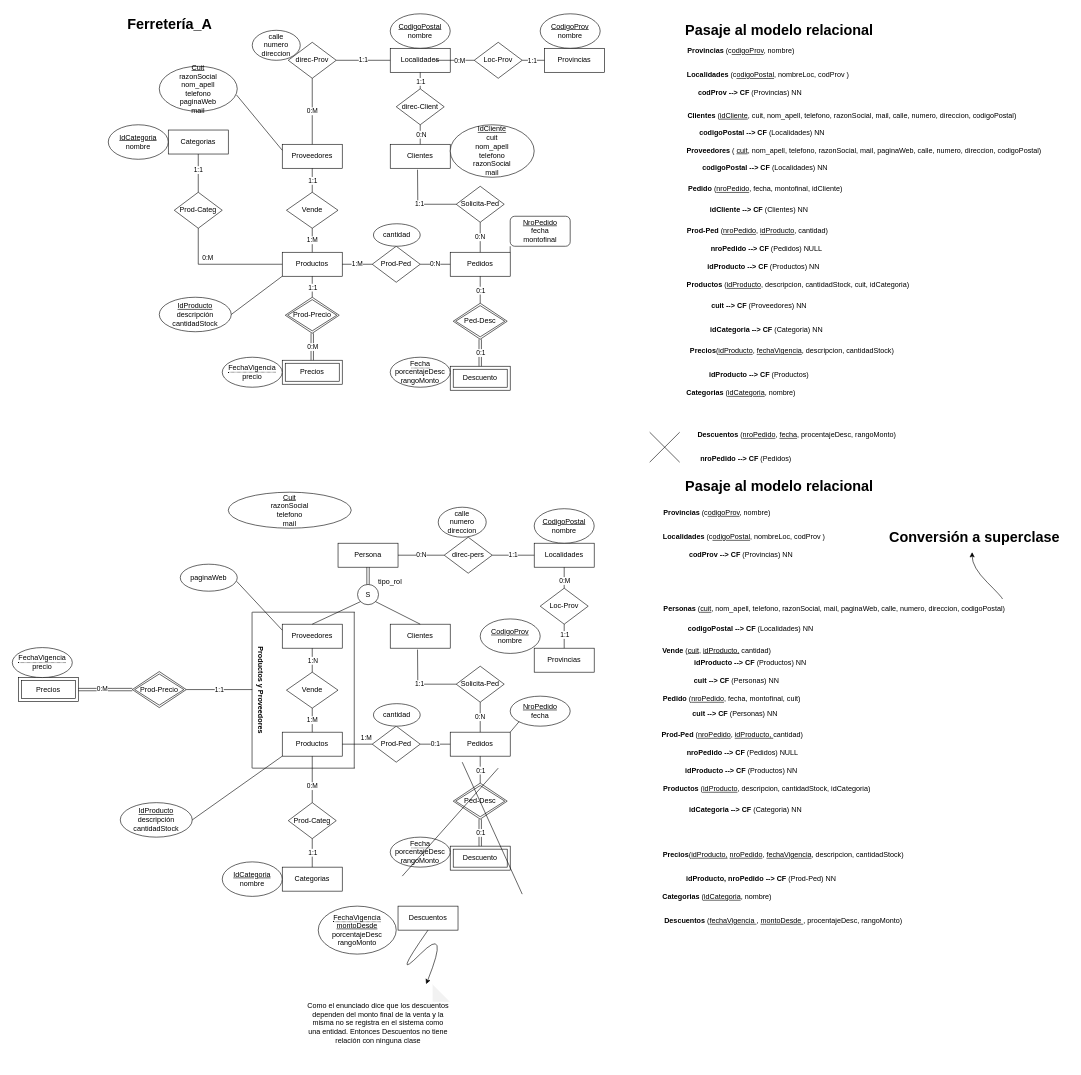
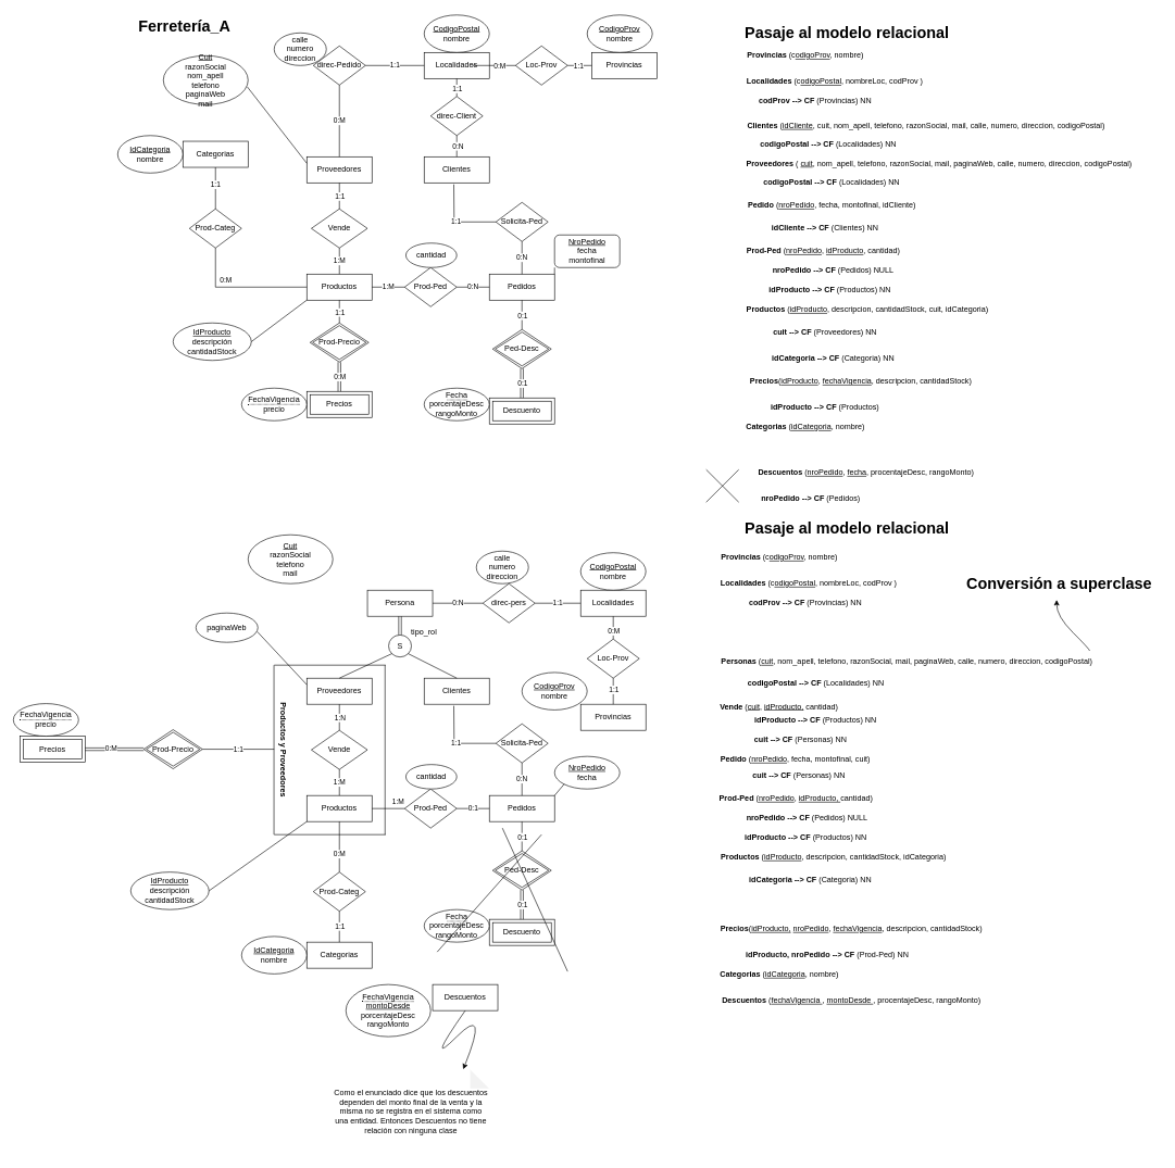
- <mxCell id="8" value="direc-Prov" style="rhombus;whiteSpace=wrap;html=1;" vertex="1" parent="1"><mxGeometry x="480" y="70" width="80" height="60" as="geometry" /></mxCell>
+ <mxCell id="8" value="direc-Pedido" style="rhombus;whiteSpace=wrap;html=1;" vertex="1" parent="1"><mxGeometry x="480" y="70" width="80" height="60" as="geometry" /></mxCell>
- <mxCell id="12" value="&lt;u&gt;Cuit&lt;/u&gt;&lt;div&gt;razonSocial&lt;/div&gt;&lt;div&gt;&lt;font style=&quot;color: light-dark(rgb(0, 0, 0), rgb(255, 0, 0));&quot;&gt;nom_apell&lt;/font&gt;&lt;/div&gt;&lt;div&gt;telefono&lt;/div&gt;&lt;div&gt;paginaWeb&lt;/div&gt;&lt;div&gt;mail&lt;/div&gt;" style="ellipse;whiteSpace=wrap;html=1;align=center;" vertex="1" parent="1"><mxGeometry x="265" y="110" width="130" height="75" as="geometry" /></mxCell>
+ <mxCell id="12" value="&lt;u&gt;Cuit&lt;/u&gt;&lt;div&gt;razonSocial&lt;/div&gt;&lt;div&gt;&lt;font style=&quot;color: light-dark(rgb(0, 0, 0), rgb(255, 0, 0));&quot;&gt;nom_apell&lt;/font&gt;&lt;/div&gt;&lt;div&gt;telefono&lt;/div&gt;&lt;div&gt;paginaWeb&lt;/div&gt;&lt;div&gt;mail&lt;/div&gt;" style="ellipse;whiteSpace=wrap;html=1;align=center;" vertex="1" parent="1"><mxGeometry x="250" y="85" width="130" height="75" as="geometry" /></mxCell>
- <mxCell id="21" value="&lt;u&gt;IdCliente&lt;/u&gt;&lt;br&gt;&lt;div&gt;cuit&lt;/div&gt;&lt;div&gt;nom_apell&lt;/div&gt;&lt;div&gt;telefono&lt;/div&gt;&lt;div&gt;razonSocial&lt;/div&gt;&lt;div&gt;mail&lt;/div&gt;" style="ellipse;whiteSpace=wrap;html=1;align=center;" vertex="1" parent="1"><mxGeometry x="750" y="207.5" width="140" height="87.5" as="geometry" /></mxCell>
- <mxCell id="116" value="&lt;u&gt;Cuit&lt;/u&gt;&lt;div&gt;razonSocial&lt;/div&gt;&lt;div&gt;telefono&lt;/div&gt;&lt;div&gt;mail&lt;/div&gt;" style="ellipse;whiteSpace=wrap;html=1;align=center;" vertex="1" parent="1"><mxGeometry x="380" y="820" width="205" height="60" as="geometry" /></mxCell>
+ <mxCell id="116" value="&lt;u&gt;Cuit&lt;/u&gt;&lt;div&gt;razonSocial&lt;/div&gt;&lt;div&gt;telefono&lt;/div&gt;&lt;div&gt;mail&lt;/div&gt;" style="ellipse;whiteSpace=wrap;html=1;align=center;" vertex="1" parent="1"><mxGeometry x="380" y="820" width="130" height="75" as="geometry" /></mxCell>
